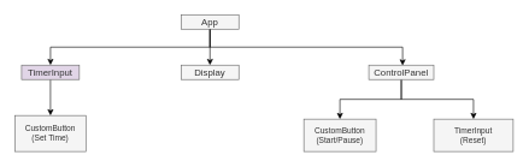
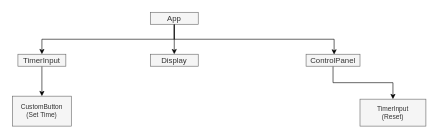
- <mxCell id="6" value="TimerInput" style="rounded=0;whiteSpace=wrap;html=1;strokeWidth=1;fontSize=13;align=center;fillColor=#e1d5e7;strokeColor=#666666;fontColor=#333333;" parent="1" vertex="1"><mxGeometry x="29.06" y="90" width="80" height="20" as="geometry" /></mxCell>
+ <mxCell id="6" value="TimerInput" style="rounded=0;whiteSpace=wrap;html=1;strokeWidth=1;fontSize=13;align=center;fillColor=#f5f5f5;strokeColor=#666666;fontColor=#333333;" parent="1" vertex="1"><mxGeometry x="29.06" y="90" width="80" height="20" as="geometry" /></mxCell>
- <mxCell id="9" style="edgeStyle=orthogonalEdgeStyle;rounded=0;orthogonalLoop=1;jettySize=auto;html=1;exitX=0.5;exitY=1;exitDx=0;exitDy=0;entryX=0.5;entryY=0;entryDx=0;entryDy=0;" parent="1" source="11" target="13" edge="1"><mxGeometry relative="1" as="geometry" /></mxCell>
- <mxCell id="13" value="CustomButton&lt;div&gt;(Start/Pause)&lt;/div&gt;" style="rounded=0;whiteSpace=wrap;html=1;strokeWidth=1;fontSize=11;align=center;fillColor=#f5f5f5;strokeColor=#666666;fontColor=#333333;" parent="1" vertex="1"><mxGeometry x="420" y="165" width="100" height="45" as="geometry" /></mxCell>
